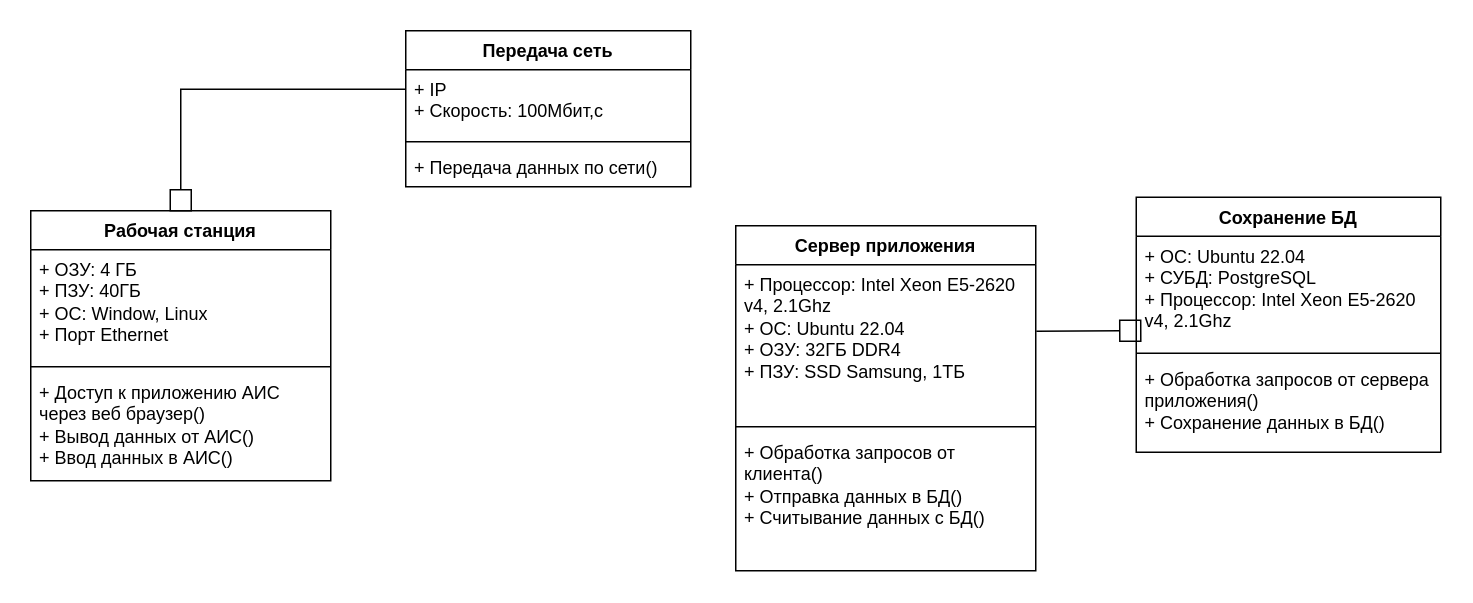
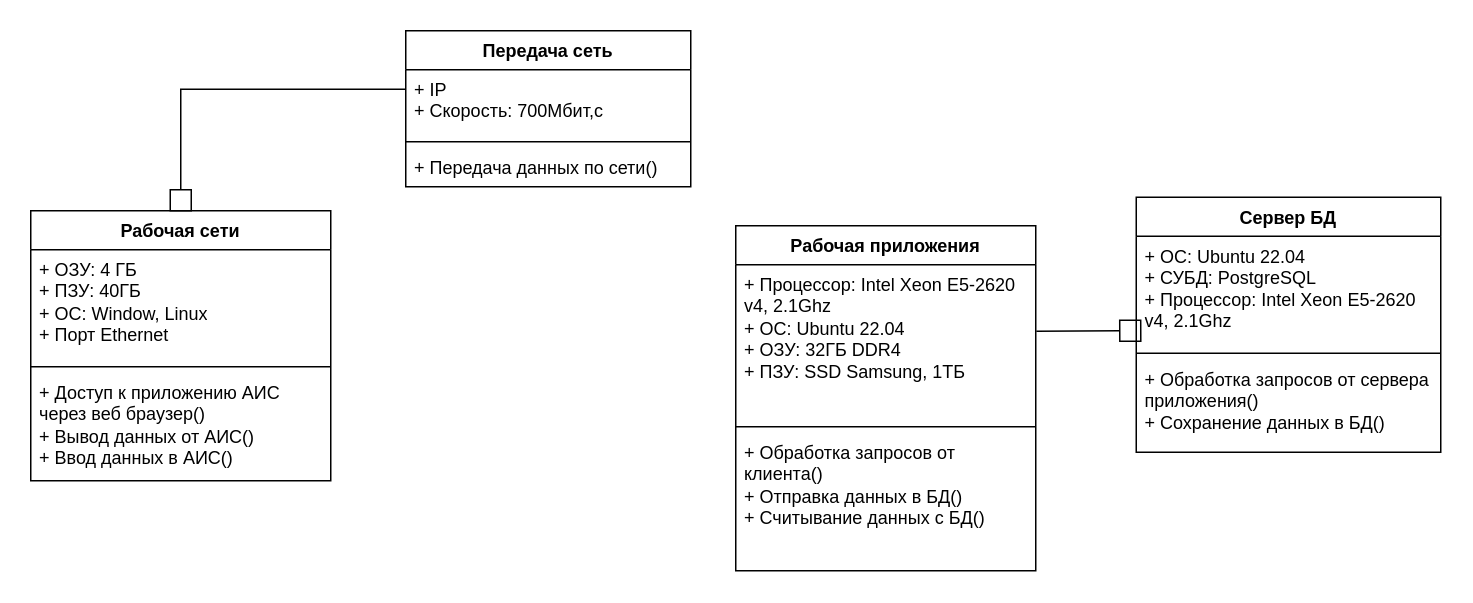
- <mxCell id="3" value="+ IP&lt;div&gt;+ С&lt;span style=&quot;background-color: initial;&quot;&gt;корость: 100Мбит,с&lt;/span&gt;&lt;/div&gt;" style="text;strokeColor=none;fillColor=none;align=left;verticalAlign=top;spacingLeft=4;spacingRight=4;overflow=hidden;rotatable=0;points=[[0,0.5],[1,0.5]];portConstraint=eastwest;whiteSpace=wrap;html=1;" vertex="1" parent="2"><mxGeometry y="26" width="190" height="44" as="geometry" /></mxCell>
+ <mxCell id="3" value="+ IP&lt;div&gt;+ С&lt;span style=&quot;background-color: initial;&quot;&gt;корость: 700Мбит,с&lt;/span&gt;&lt;/div&gt;" style="text;strokeColor=none;fillColor=none;align=left;verticalAlign=top;spacingLeft=4;spacingRight=4;overflow=hidden;rotatable=0;points=[[0,0.5],[1,0.5]];portConstraint=eastwest;whiteSpace=wrap;html=1;" vertex="1" parent="2"><mxGeometry y="26" width="190" height="44" as="geometry" /></mxCell>
- <mxCell id="14" value="Сохранение БД" style="swimlane;fontStyle=1;align=center;verticalAlign=top;childLayout=stackLayout;horizontal=1;startSize=26;horizontalStack=0;resizeParent=1;resizeParentMax=0;resizeLast=0;collapsible=1;marginBottom=0;whiteSpace=wrap;html=1;" vertex="1" parent="1"><mxGeometry x="757" y="131" width="203" height="170" as="geometry" /></mxCell>
+ <mxCell id="14" value="Сервер БД" style="swimlane;fontStyle=1;align=center;verticalAlign=top;childLayout=stackLayout;horizontal=1;startSize=26;horizontalStack=0;resizeParent=1;resizeParentMax=0;resizeLast=0;collapsible=1;marginBottom=0;whiteSpace=wrap;html=1;" vertex="1" parent="1"><mxGeometry x="757" y="131" width="203" height="170" as="geometry" /></mxCell>
- <mxCell id="6" value="Рабочая станция" style="swimlane;fontStyle=1;align=center;verticalAlign=top;childLayout=stackLayout;horizontal=1;startSize=26;horizontalStack=0;resizeParent=1;resizeParentMax=0;resizeLast=0;collapsible=1;marginBottom=0;whiteSpace=wrap;html=1;" vertex="1" parent="1"><mxGeometry x="20" y="140" width="200" height="180" as="geometry" /></mxCell>
+ <mxCell id="6" value="Рабочая сети" style="swimlane;fontStyle=1;align=center;verticalAlign=top;childLayout=stackLayout;horizontal=1;startSize=26;horizontalStack=0;resizeParent=1;resizeParentMax=0;resizeLast=0;collapsible=1;marginBottom=0;whiteSpace=wrap;html=1;" vertex="1" parent="1"><mxGeometry x="20" y="140" width="200" height="180" as="geometry" /></mxCell>
- <mxCell id="10" value="Сервер приложения" style="swimlane;fontStyle=1;align=center;verticalAlign=top;childLayout=stackLayout;horizontal=1;startSize=26;horizontalStack=0;resizeParent=1;resizeParentMax=0;resizeLast=0;collapsible=1;marginBottom=0;whiteSpace=wrap;html=1;" vertex="1" parent="1"><mxGeometry x="490" y="150" width="200" height="230" as="geometry" /></mxCell>
+ <mxCell id="10" value="Рабочая приложения" style="swimlane;fontStyle=1;align=center;verticalAlign=top;childLayout=stackLayout;horizontal=1;startSize=26;horizontalStack=0;resizeParent=1;resizeParentMax=0;resizeLast=0;collapsible=1;marginBottom=0;whiteSpace=wrap;html=1;" vertex="1" parent="1"><mxGeometry x="490" y="150" width="200" height="230" as="geometry" /></mxCell>
